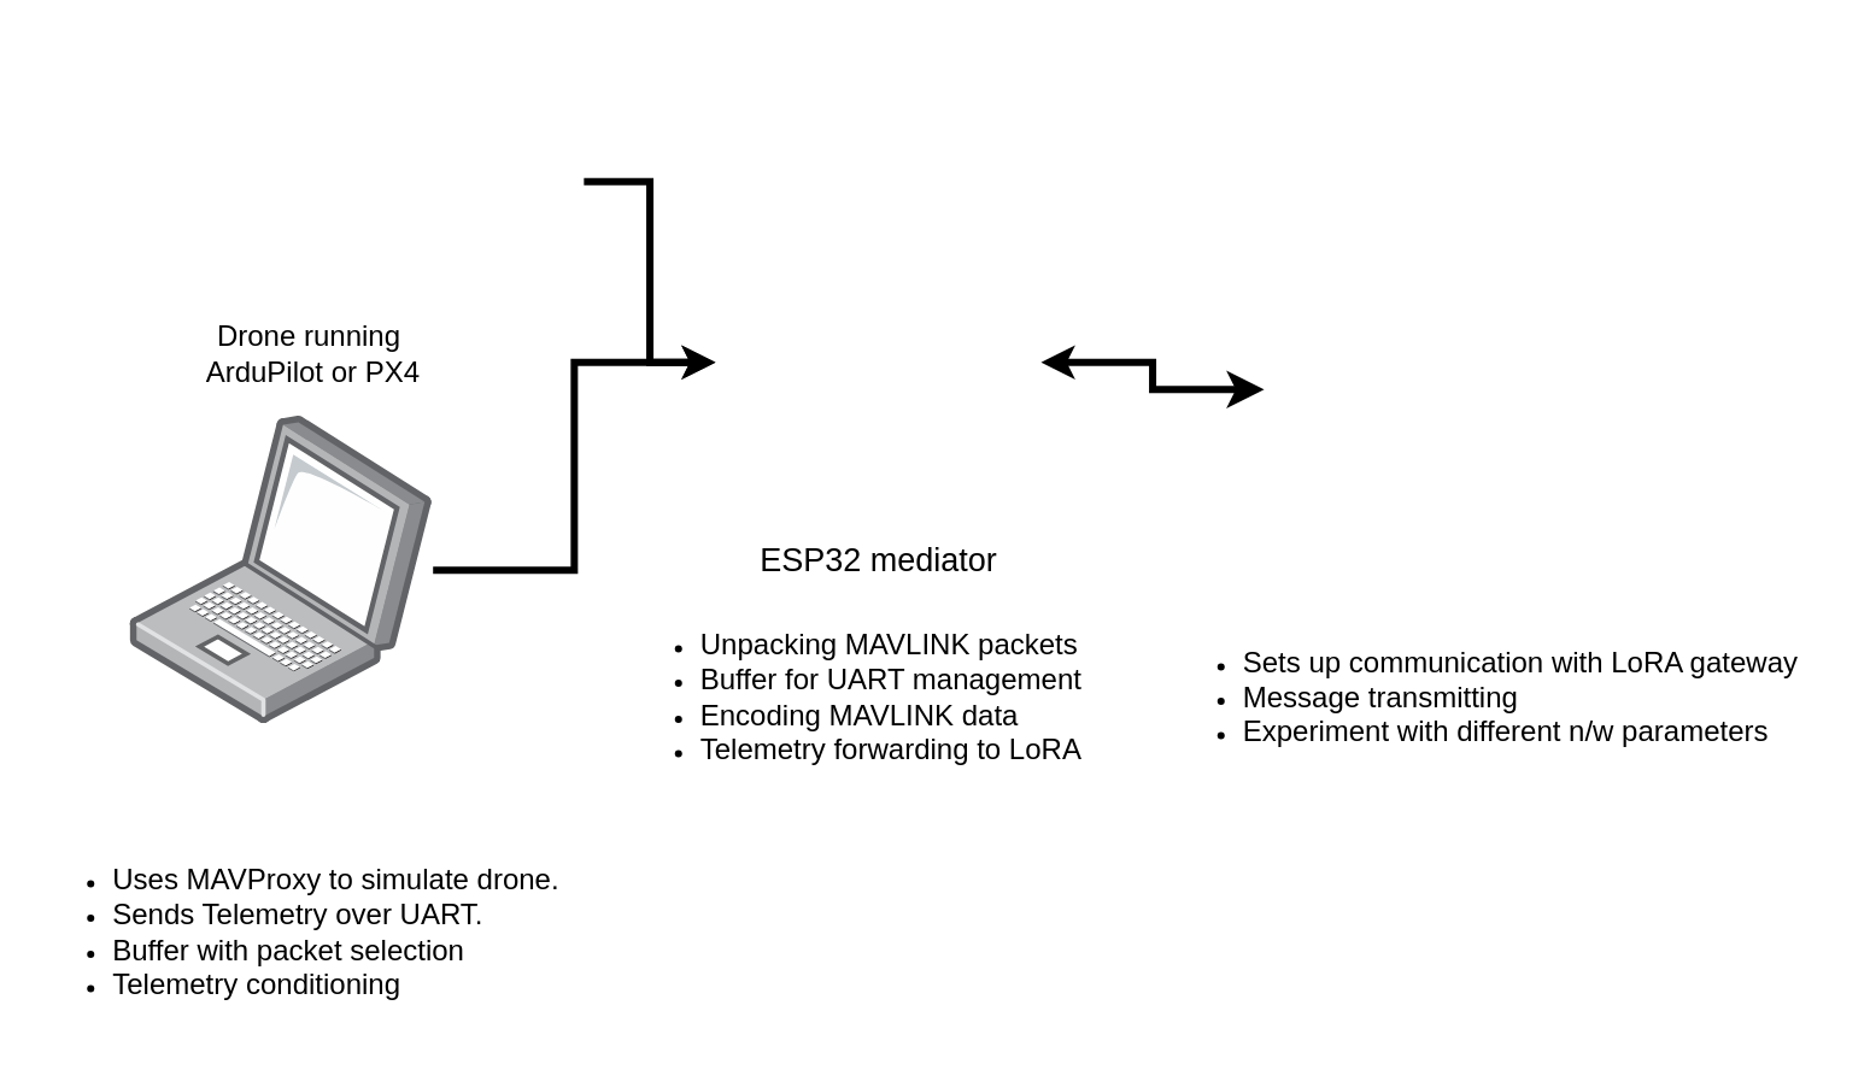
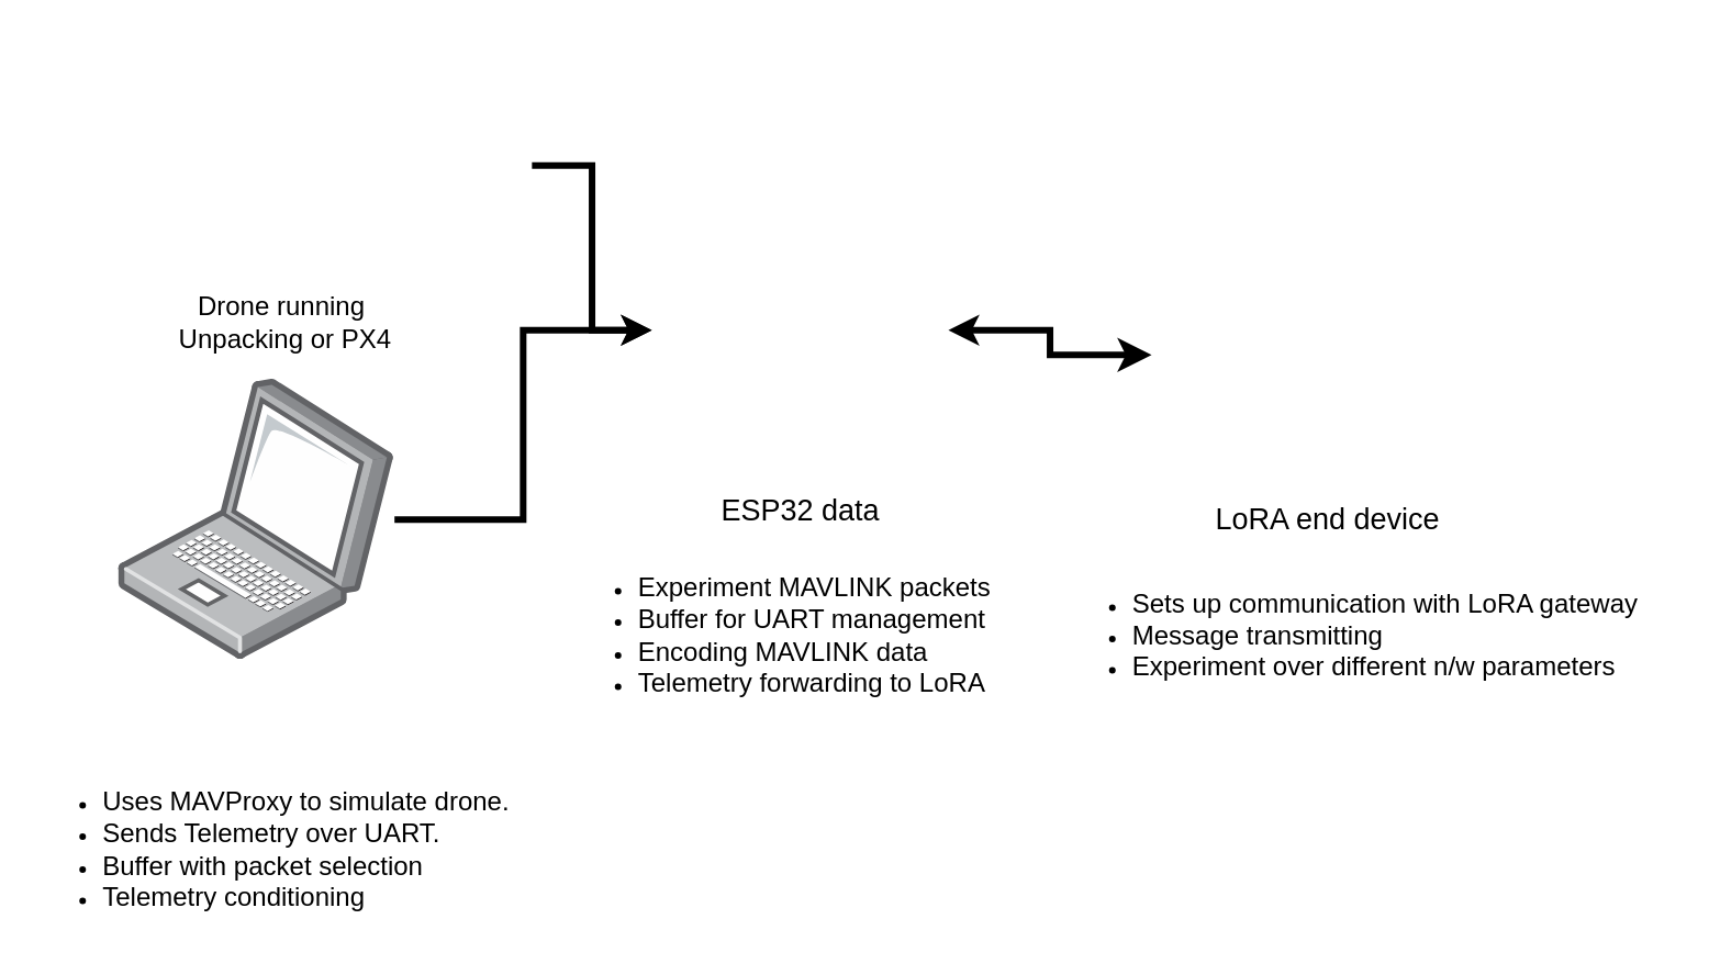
- <mxCell id="10" value="&lt;font style=&quot;font-size: 16px;&quot;&gt;Drone running&lt;/font&gt;&lt;div&gt;&lt;font style=&quot;font-size: 16px;&quot;&gt;&amp;nbsp;ArduPilot or PX4&lt;/font&gt;&lt;/div&gt;" style="text;html=1;align=center;verticalAlign=middle;resizable=0;points=[];autosize=1;strokeColor=none;fillColor=none;" parent="1" vertex="1"><mxGeometry x="95" y="170" width="150" height="50" as="geometry" /></mxCell>
+ <mxCell id="10" value="&lt;font style=&quot;font-size: 16px;&quot;&gt;Drone running&lt;/font&gt;&lt;div&gt;&lt;font style=&quot;font-size: 16px;&quot;&gt;&amp;nbsp;Unpacking or PX4&lt;/font&gt;&lt;/div&gt;" style="text;html=1;align=center;verticalAlign=middle;resizable=0;points=[];autosize=1;strokeColor=none;fillColor=none;" parent="1" vertex="1"><mxGeometry x="95" y="170" width="150" height="50" as="geometry" /></mxCell>
- <mxCell id="4" value="&lt;font style=&quot;font-size: 18px;&quot;&gt;ESP32 mediator&lt;/font&gt;" style="text;html=1;align=center;verticalAlign=middle;resizable=0;points=[];autosize=1;strokeColor=none;fillColor=none;" parent="1" vertex="1"><mxGeometry x="410" y="290" width="150" height="40" as="geometry" /></mxCell>
+ <mxCell id="4" value="&lt;font style=&quot;font-size: 18px;&quot;&gt;ESP32 data&lt;/font&gt;" style="text;html=1;align=center;verticalAlign=middle;resizable=0;points=[];autosize=1;strokeColor=none;fillColor=none;" parent="1" vertex="1"><mxGeometry x="410" y="290" width="150" height="40" as="geometry" /></mxCell>
+ <mxCell id="12" value="&lt;font style=&quot;font-size: 18px;&quot;&gt;LoRA end device&lt;/font&gt;" style="text;html=1;align=center;verticalAlign=middle;resizable=0;points=[];autosize=1;strokeColor=none;fillColor=none;" parent="1" vertex="1"><mxGeometry x="725.01" y="295" width="160" height="40" as="geometry" /></mxCell>
- <mxCell id="11" value="&lt;ul&gt;&lt;li&gt;&lt;font style=&quot;font-size: 16px;&quot;&gt;Unpacking MAVLINK packets&lt;/font&gt;&lt;/li&gt;&lt;li&gt;&lt;font style=&quot;font-size: 16px;&quot;&gt;Buffer for UART management&lt;/font&gt;&lt;/li&gt;&lt;li&gt;&lt;font style=&quot;font-size: 16px;&quot;&gt;Encoding MAVLINK data&lt;/font&gt;&lt;/li&gt;&lt;li&gt;&lt;font style=&quot;font-size: 16px;&quot;&gt;Telemetry forwarding to LoRA&lt;/font&gt;&lt;/li&gt;&lt;/ul&gt;" style="text;html=1;align=left;verticalAlign=middle;resizable=0;points=[];autosize=1;strokeColor=none;fillColor=none;" parent="1" vertex="1"><mxGeometry x="345" y="330" width="270" height="110" as="geometry" /></mxCell>
+ <mxCell id="11" value="&lt;ul&gt;&lt;li&gt;&lt;font style=&quot;font-size: 16px;&quot;&gt;Experiment MAVLINK packets&lt;/font&gt;&lt;/li&gt;&lt;li&gt;&lt;font style=&quot;font-size: 16px;&quot;&gt;Buffer for UART management&lt;/font&gt;&lt;/li&gt;&lt;li&gt;&lt;font style=&quot;font-size: 16px;&quot;&gt;Encoding MAVLINK data&lt;/font&gt;&lt;/li&gt;&lt;li&gt;&lt;font style=&quot;font-size: 16px;&quot;&gt;Telemetry forwarding to LoRA&lt;/font&gt;&lt;/li&gt;&lt;/ul&gt;" style="text;html=1;align=left;verticalAlign=middle;resizable=0;points=[];autosize=1;strokeColor=none;fillColor=none;" parent="1" vertex="1"><mxGeometry x="345" y="330" width="270" height="110" as="geometry" /></mxCell>
- <mxCell id="14" value="&lt;ul&gt;&lt;li&gt;&lt;font style=&quot;font-size: 16px;&quot;&gt;Sets up communication with LoRA gateway&lt;/font&gt;&lt;/li&gt;&lt;li&gt;&lt;font style=&quot;font-size: 16px;&quot;&gt;Message transmitting&lt;/font&gt;&lt;/li&gt;&lt;li&gt;&lt;span style=&quot;font-size: 16px;&quot;&gt;Experiment with different n/w parameters&lt;/span&gt;&lt;/li&gt;&lt;/ul&gt;" style="text;html=1;align=left;verticalAlign=middle;resizable=0;points=[];autosize=1;strokeColor=none;fillColor=none;" parent="1" vertex="1"><mxGeometry x="645" y="335" width="370" height="100" as="geometry" /></mxCell>
+ <mxCell id="14" value="&lt;ul&gt;&lt;li&gt;&lt;font style=&quot;font-size: 16px;&quot;&gt;Sets up communication with LoRA gateway&lt;/font&gt;&lt;/li&gt;&lt;li&gt;&lt;font style=&quot;font-size: 16px;&quot;&gt;Message transmitting&lt;/font&gt;&lt;/li&gt;&lt;li&gt;&lt;span style=&quot;font-size: 16px;&quot;&gt;Experiment over different n/w parameters&lt;/span&gt;&lt;/li&gt;&lt;/ul&gt;" style="text;html=1;align=left;verticalAlign=middle;resizable=0;points=[];autosize=1;strokeColor=none;fillColor=none;" parent="1" vertex="1"><mxGeometry x="645" y="335" width="370" height="100" as="geometry" /></mxCell>
